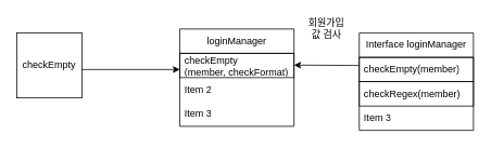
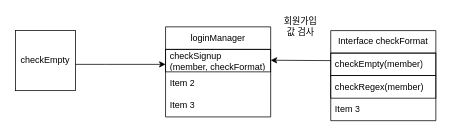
- <mxCell id="10" value="Interface loginManager" style="swimlane;fontStyle=0;childLayout=stackLayout;horizontal=1;startSize=30;horizontalStack=0;resizeParent=1;resizeParentMax=0;resizeLast=0;collapsible=1;marginBottom=0;whiteSpace=wrap;html=1;strokeColor=default;" vertex="1" parent="1"><mxGeometry x="440" y="40" width="140" height="120" as="geometry"><mxRectangle x="440" y="585" width="60" height="30" as="alternateBounds" /></mxGeometry></mxCell>
+ <mxCell id="10" value="Interface checkFormat" style="swimlane;fontStyle=0;childLayout=stackLayout;horizontal=1;startSize=30;horizontalStack=0;resizeParent=1;resizeParentMax=0;resizeLast=0;collapsible=1;marginBottom=0;whiteSpace=wrap;html=1;strokeColor=default;" vertex="1" parent="1"><mxGeometry x="440" y="40" width="140" height="120" as="geometry"><mxRectangle x="440" y="585" width="60" height="30" as="alternateBounds" /></mxGeometry></mxCell>
- <mxCell id="5" value="checkEmpty&lt;br&gt;(member, checkFormat)" style="text;strokeColor=default;fillColor=none;align=left;verticalAlign=middle;spacingLeft=4;spacingRight=4;overflow=hidden;points=[[0,0.5],[1,0.5]];portConstraint=eastwest;rotatable=0;whiteSpace=wrap;html=1;" vertex="1" parent="4"><mxGeometry y="30" width="140" height="30" as="geometry" /></mxCell>
+ <mxCell id="5" value="checkSignup&lt;br&gt;(member, checkFormat)" style="text;strokeColor=default;fillColor=none;align=left;verticalAlign=middle;spacingLeft=4;spacingRight=4;overflow=hidden;points=[[0,0.5],[1,0.5]];portConstraint=eastwest;rotatable=0;whiteSpace=wrap;html=1;" vertex="1" parent="4"><mxGeometry y="30" width="140" height="30" as="geometry" /></mxCell>
